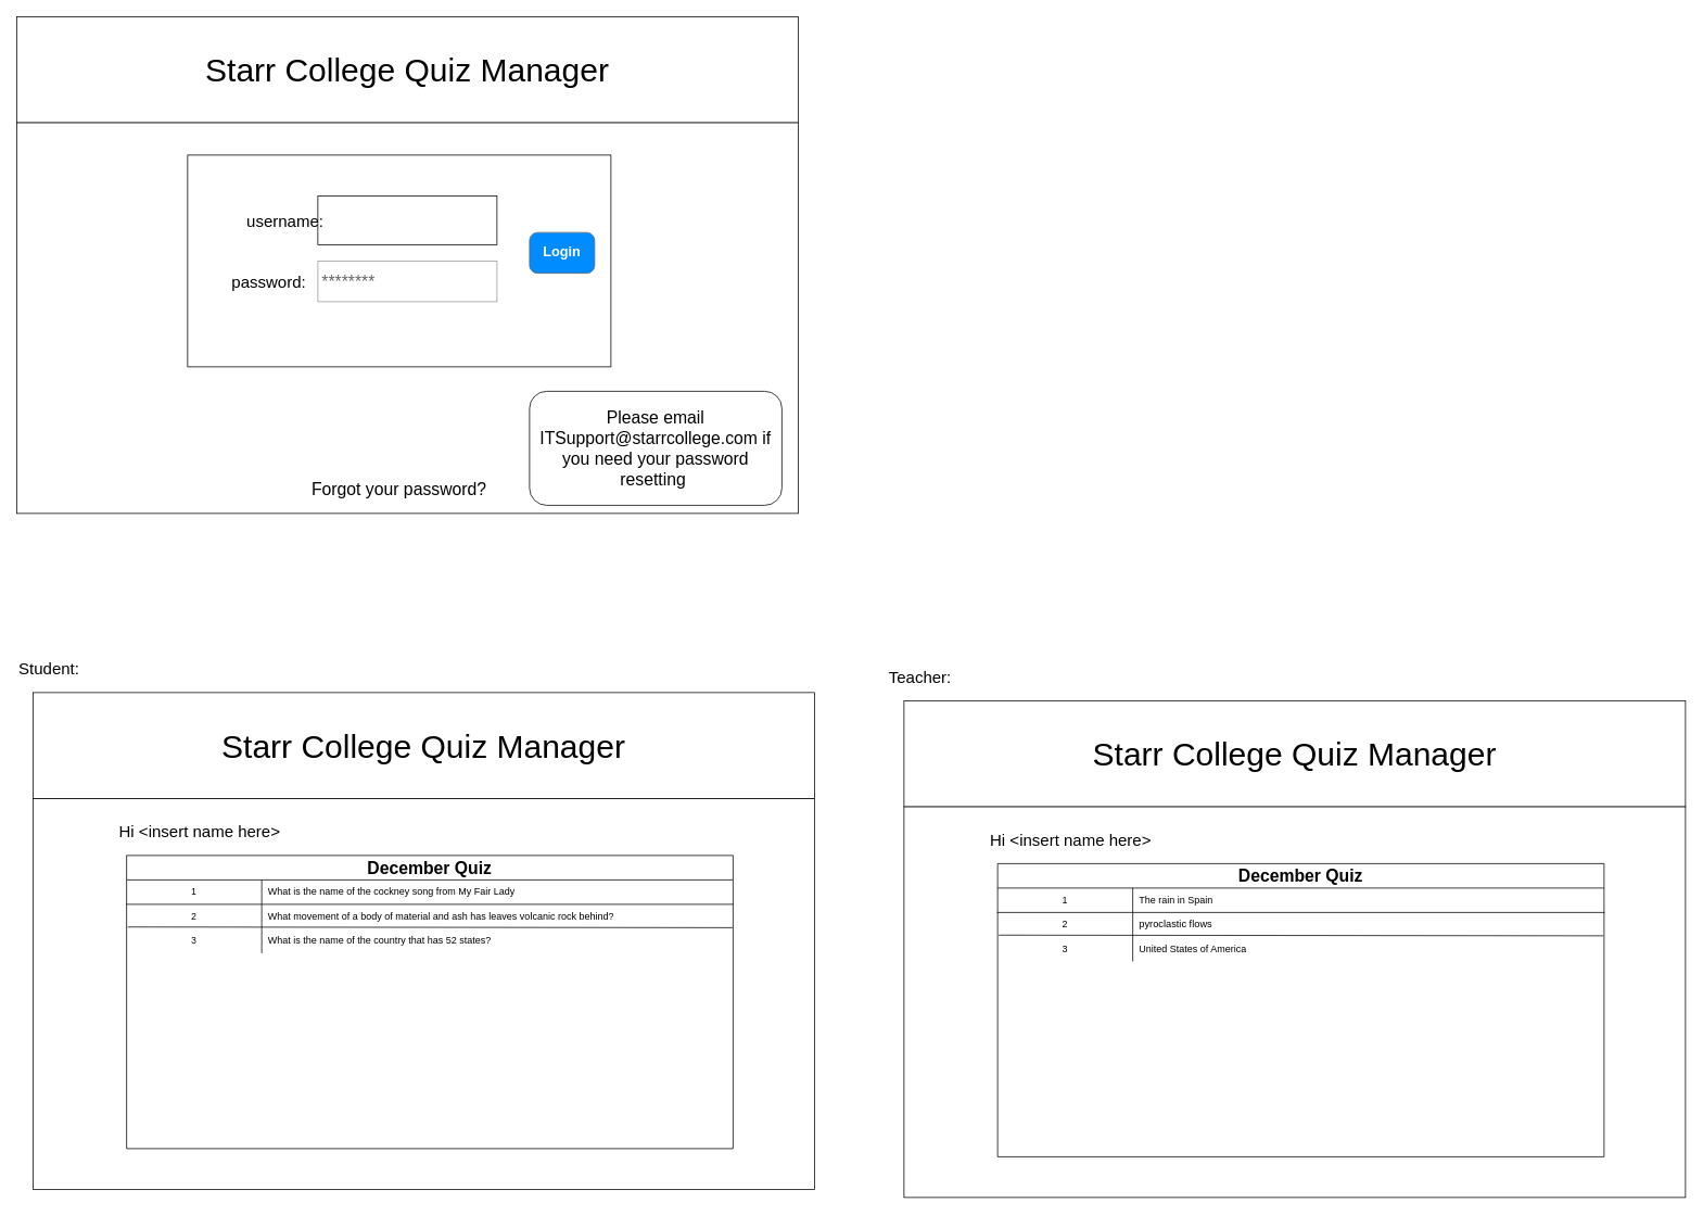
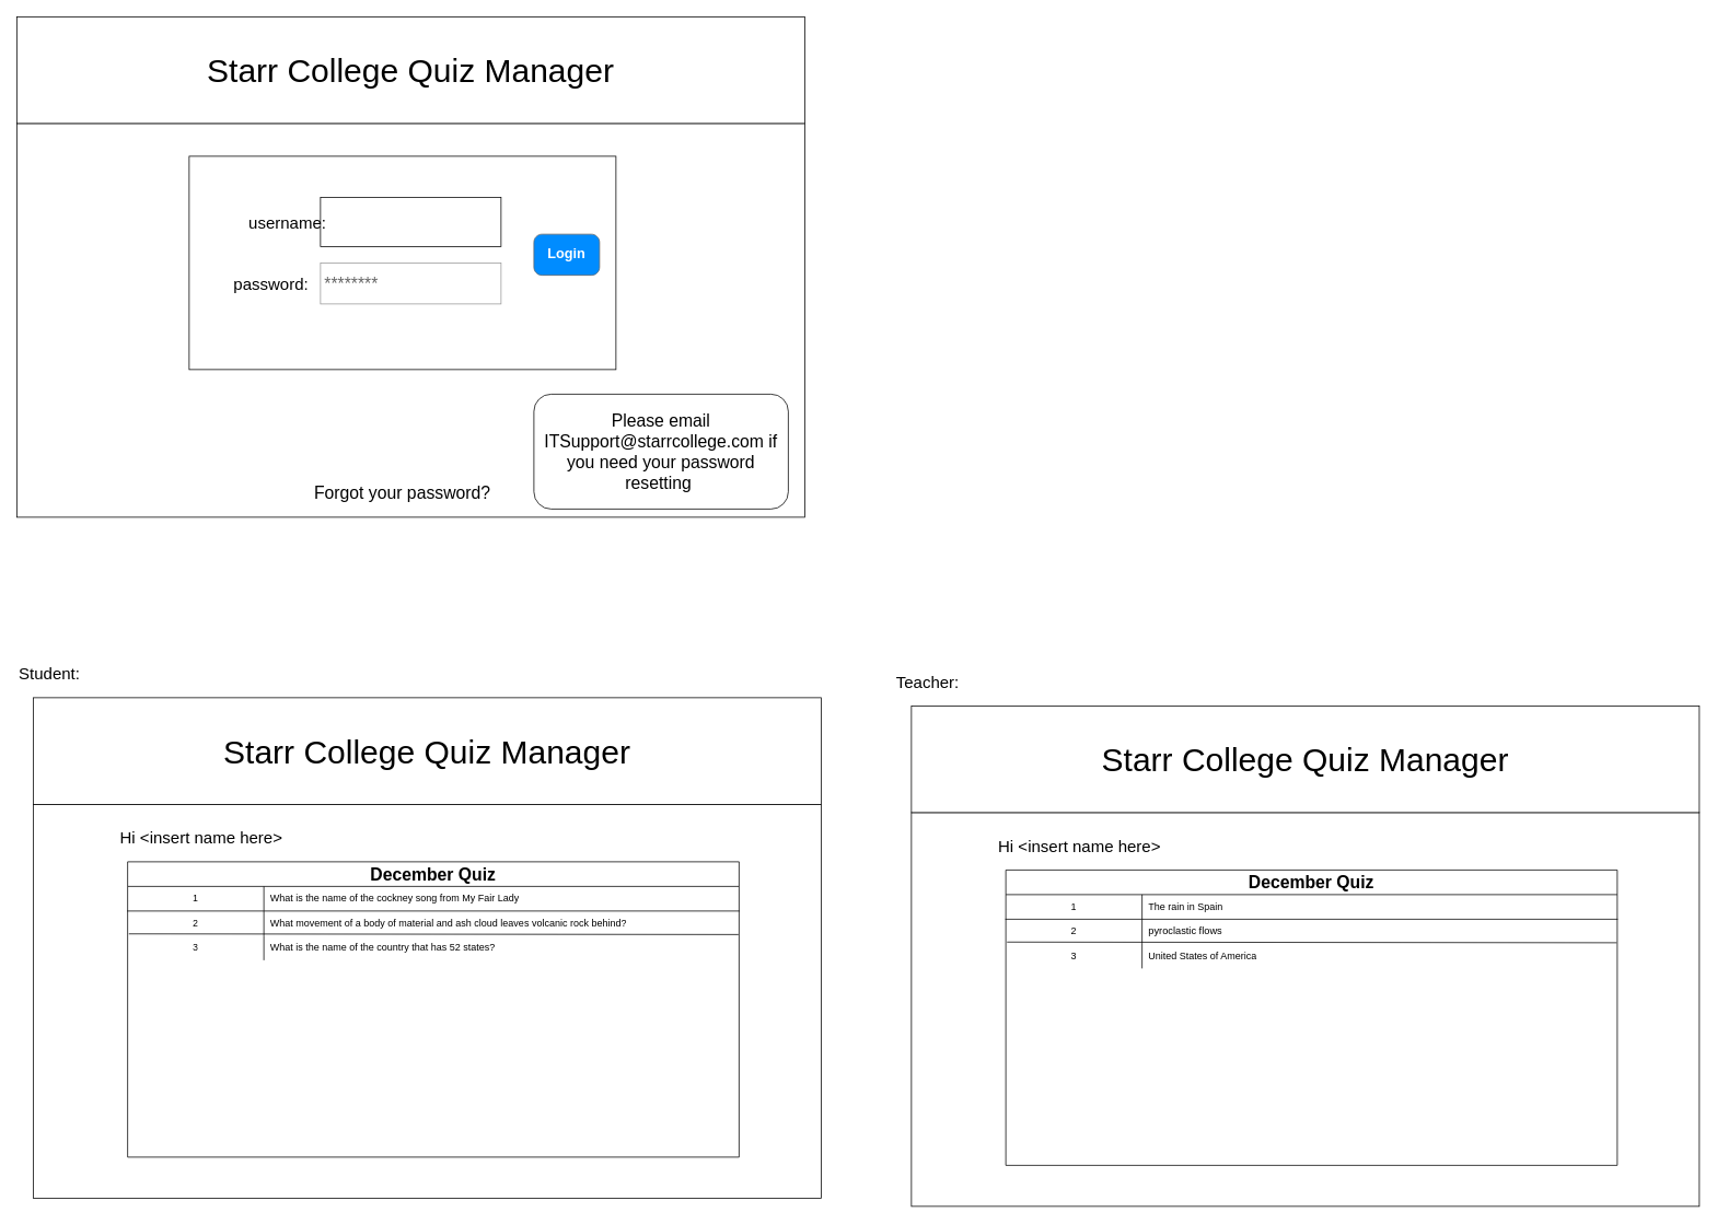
- <mxCell id="40" value="What movement of a body of material and ash has leaves volcanic rock behind?" style="shape=partialRectangle;html=1;whiteSpace=wrap;connectable=0;top=0;left=0;bottom=0;right=0;align=left;spacingLeft=6;overflow=hidden;fillColor=none;perimeterSpacing=0;strokeWidth=1;" vertex="1" parent="38"><mxGeometry x="166" width="579" height="30" as="geometry" /></mxCell>
+ <mxCell id="40" value="What movement of a body of material and ash cloud leaves volcanic rock behind?" style="shape=partialRectangle;html=1;whiteSpace=wrap;connectable=0;top=0;left=0;bottom=0;right=0;align=left;spacingLeft=6;overflow=hidden;fillColor=none;perimeterSpacing=0;strokeWidth=1;" vertex="1" parent="38"><mxGeometry x="166" width="579" height="30" as="geometry" /></mxCell>
